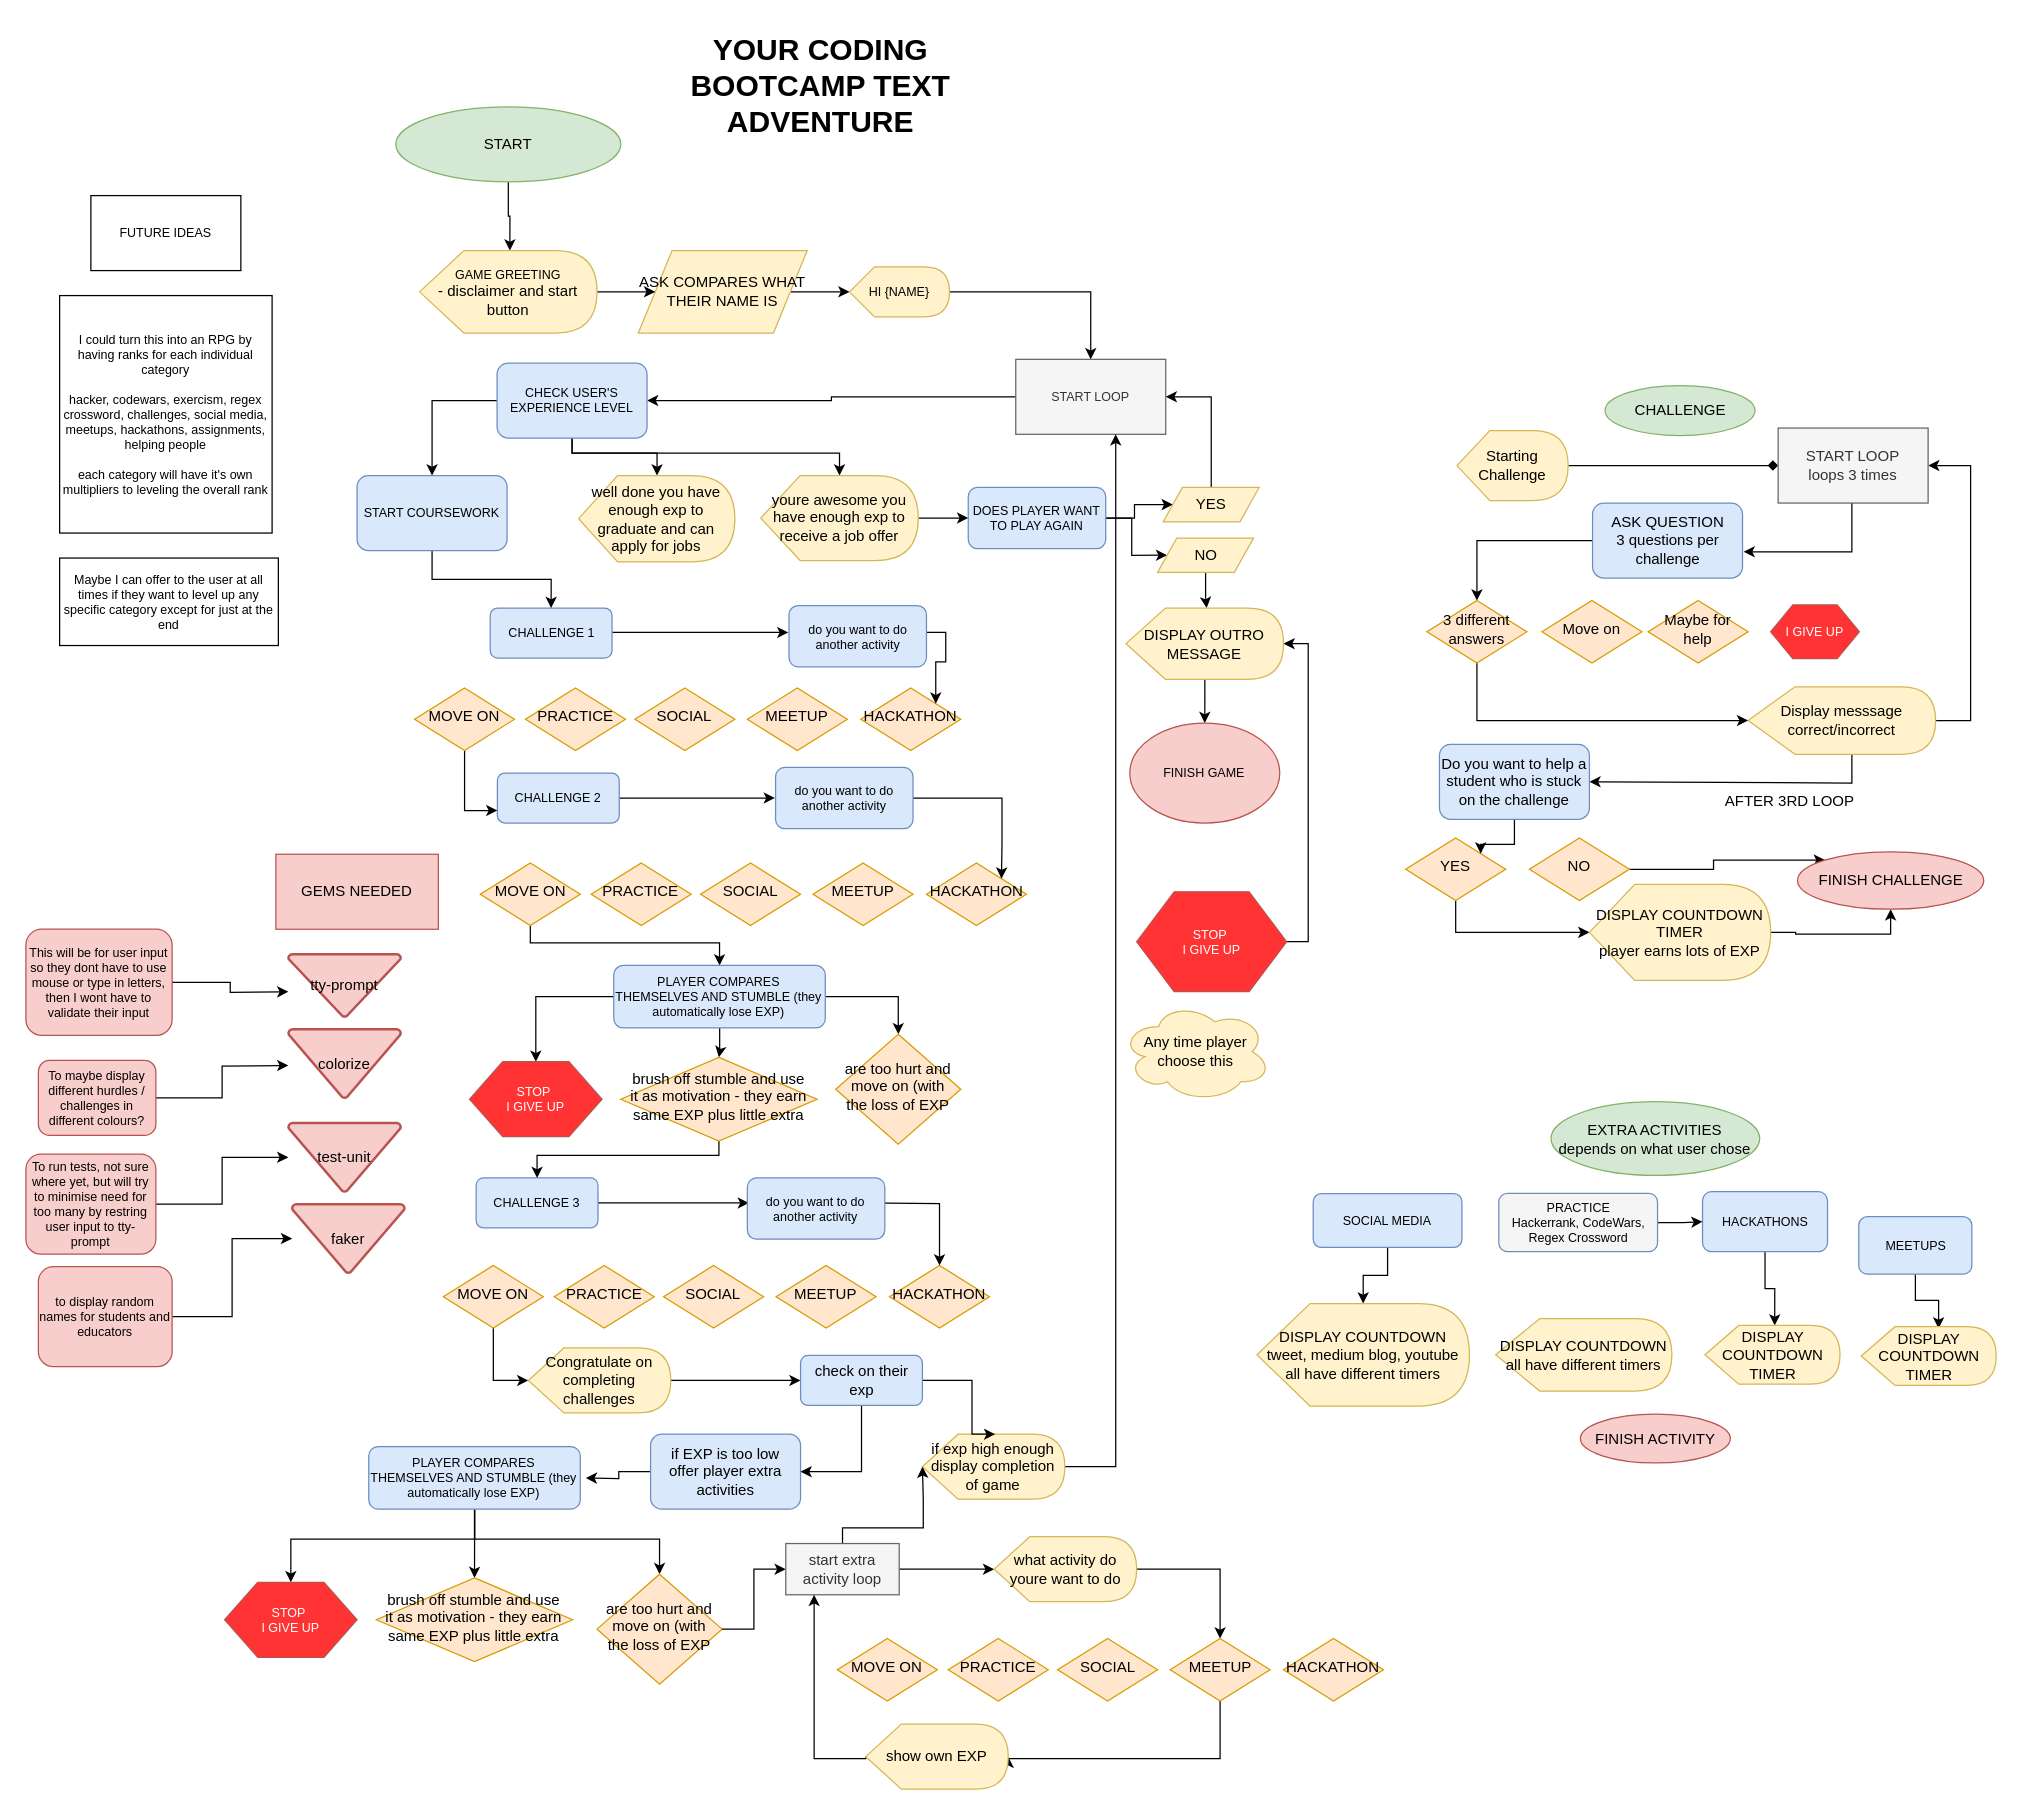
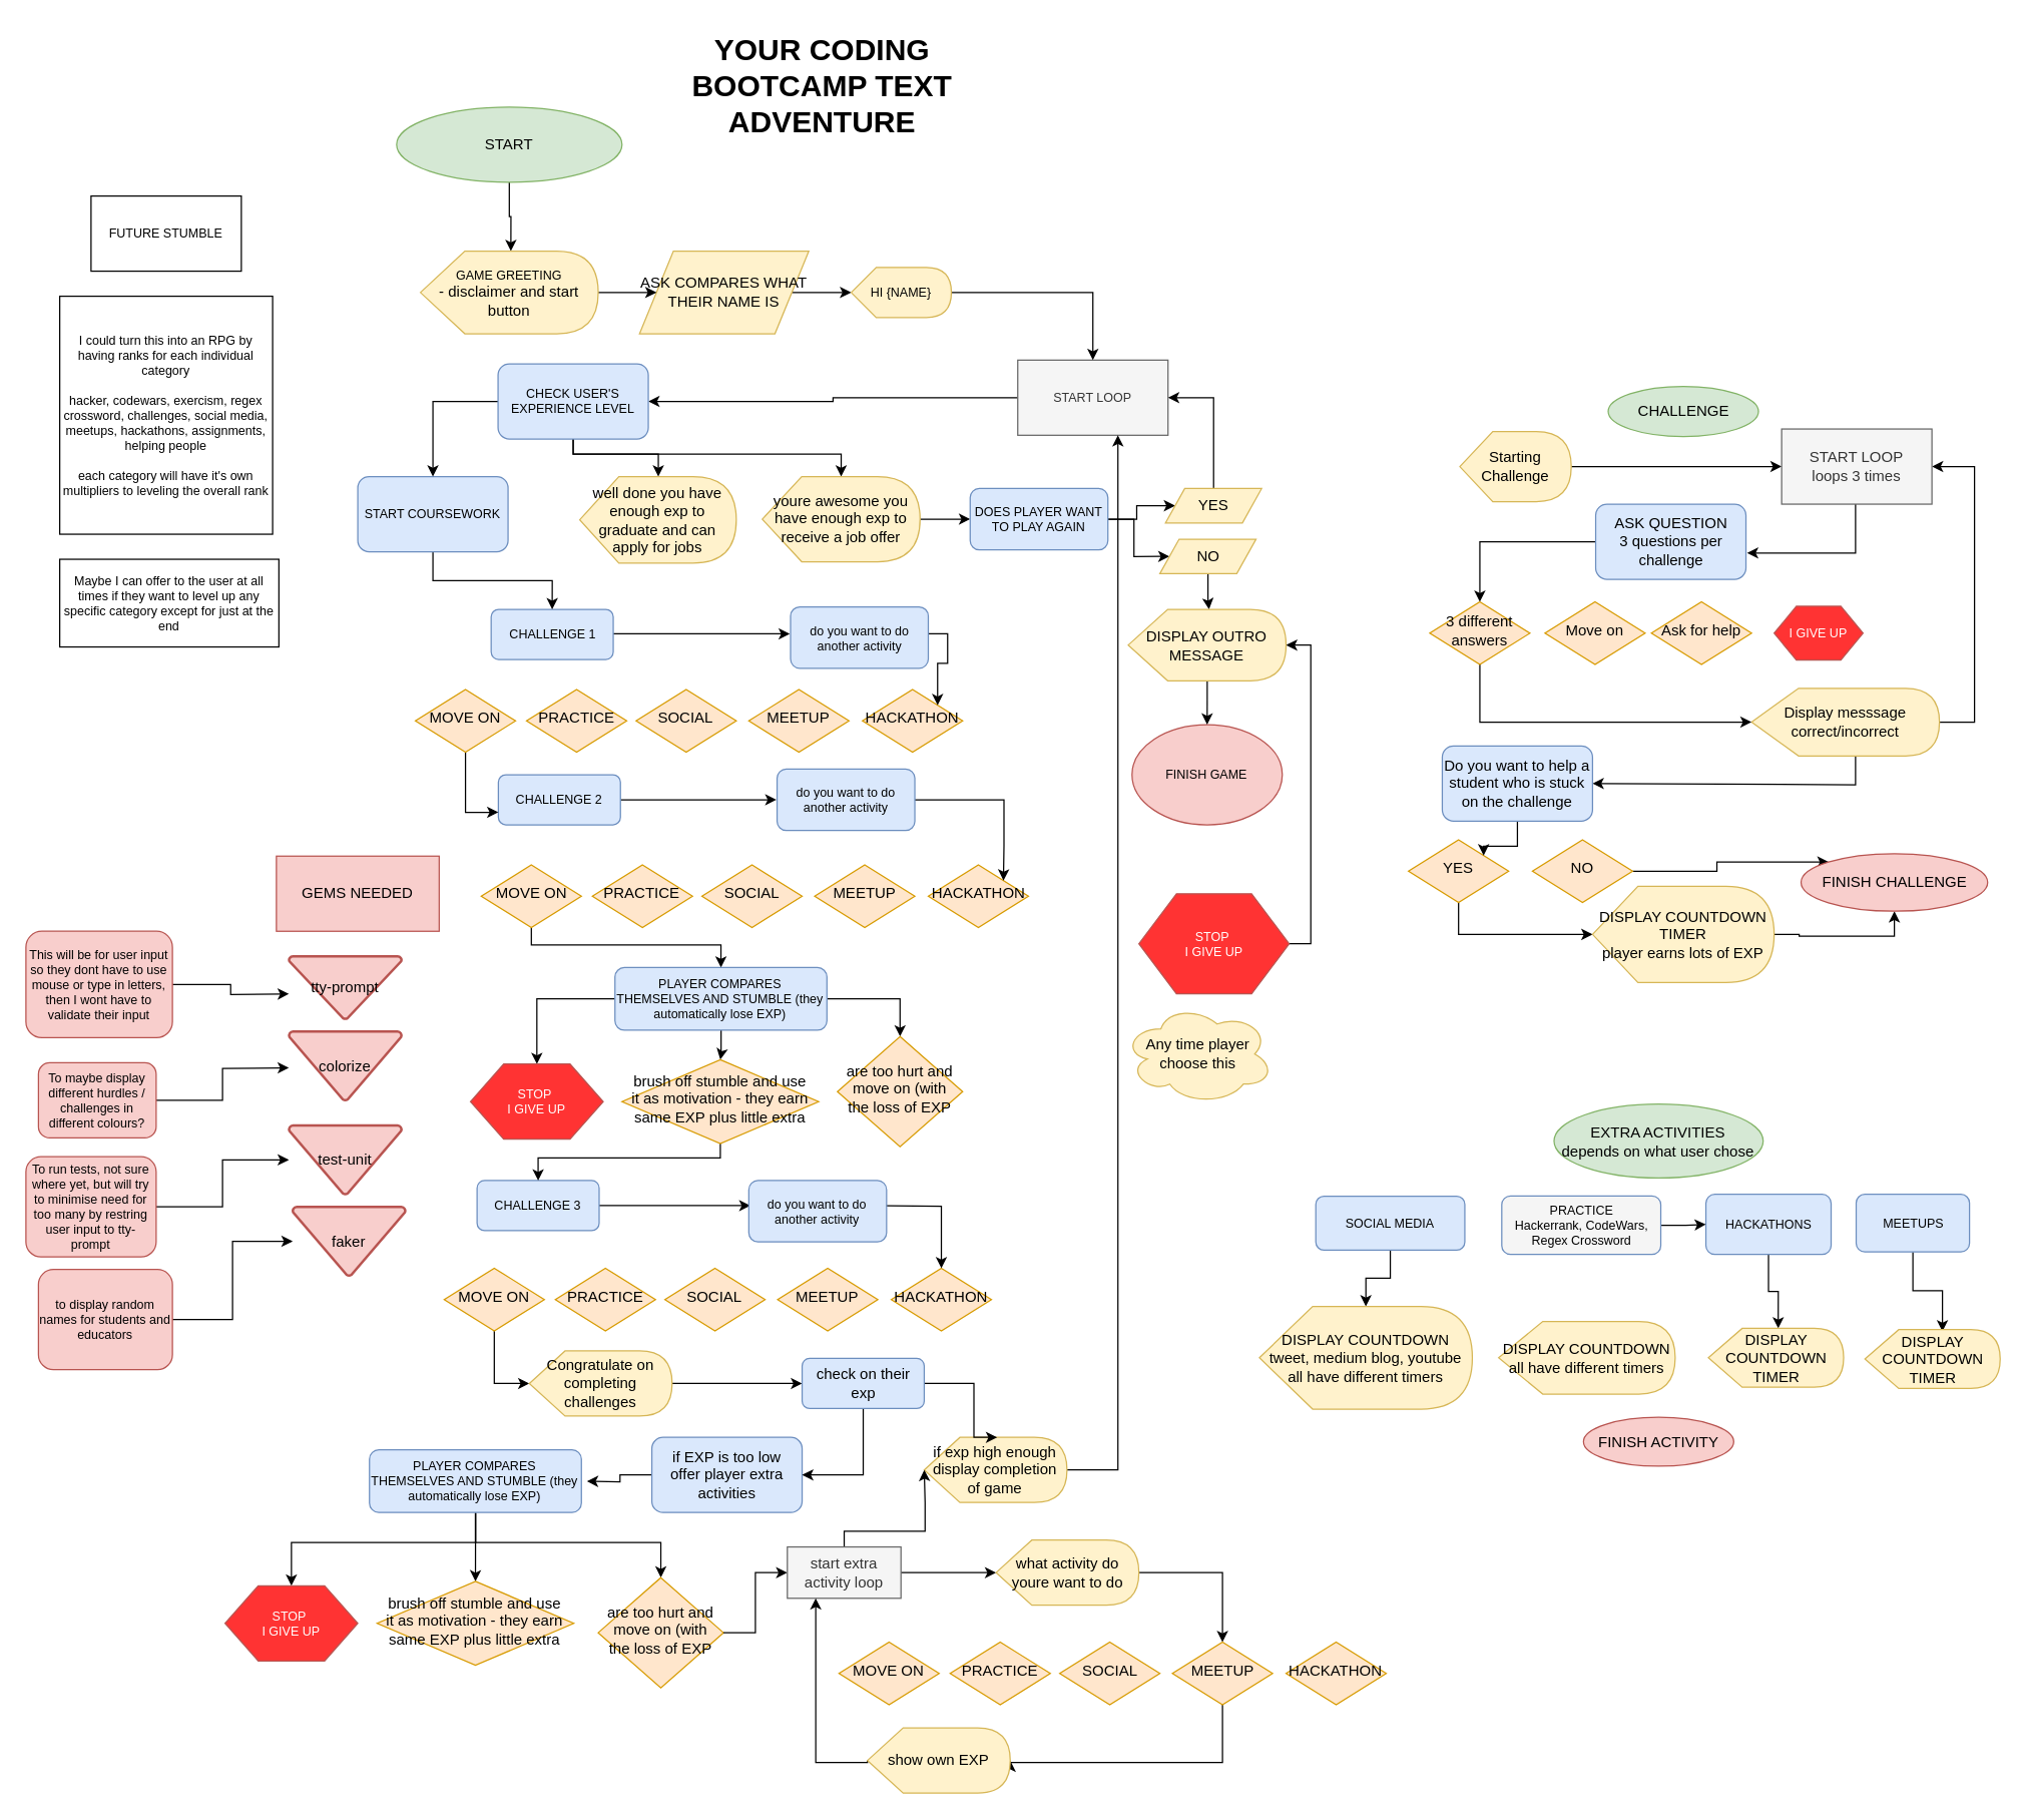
- <mxCell id="16" value="FUTURE IDEAS" style="rounded=0;whiteSpace=wrap;html=1;fontSize=10;align=center;" parent="1" vertex="1"><mxGeometry x="72" y="156" width="120" height="60" as="geometry" /></mxCell>
+ <mxCell id="16" value="FUTURE STUMBLE" style="rounded=0;whiteSpace=wrap;html=1;fontSize=10;align=center;" parent="1" vertex="1"><mxGeometry x="72" y="156" width="120" height="60" as="geometry" /></mxCell>
- <mxCell id="115" style="edgeStyle=orthogonalEdgeStyle;rounded=0;orthogonalLoop=1;jettySize=auto;html=1;entryX=0;entryY=0.5;entryDx=0;entryDy=0;endArrow=diamond;" edge="1" parent="1" source="116" target="128"><mxGeometry relative="1" as="geometry" /></mxCell>
+ <mxCell id="115" style="edgeStyle=orthogonalEdgeStyle;rounded=0;orthogonalLoop=1;jettySize=auto;html=1;entryX=0;entryY=0.5;entryDx=0;entryDy=0;" edge="1" parent="1" source="116" target="128"><mxGeometry relative="1" as="geometry" /></mxCell>
- <mxCell id="125" value="Maybe for help" style="rhombus;whiteSpace=wrap;html=1;shadow=0;fontFamily=Helvetica;fontSize=12;align=center;strokeWidth=1;spacing=6;spacingTop=-4;fillColor=#ffe6cc;strokeColor=#d79b00;" vertex="1" parent="1"><mxGeometry x="1318" y="480" width="80" height="50" as="geometry" /></mxCell>
+ <mxCell id="125" value="Ask for help" style="rhombus;whiteSpace=wrap;html=1;shadow=0;fontFamily=Helvetica;fontSize=12;align=center;strokeWidth=1;spacing=6;spacingTop=-4;fillColor=#ffe6cc;strokeColor=#d79b00;" vertex="1" parent="1"><mxGeometry x="1318" y="480" width="80" height="50" as="geometry" /></mxCell>
- <mxCell id="133" value="AFTER 3RD LOOP" style="text;html=1;strokeColor=none;fillColor=none;align=center;verticalAlign=middle;whiteSpace=wrap;rounded=0;" vertex="1" parent="1"><mxGeometry x="1367" y="631" width="128.5" height="20" as="geometry" /></mxCell>
- <mxCell id="20" value="MEETUPS" style="rounded=1;whiteSpace=wrap;html=1;fontSize=10;align=center;fillColor=#dae8fc;strokeColor=#6c8ebf;" parent="1" vertex="1"><mxGeometry x="1486.5" y="973" width="90.5" height="46" as="geometry" /></mxCell>
+ <mxCell id="20" value="MEETUPS" style="rounded=1;whiteSpace=wrap;html=1;fontSize=10;align=center;fillColor=#dae8fc;strokeColor=#6c8ebf;" parent="1" vertex="1"><mxGeometry x="1481.5" y="953" width="90.5" height="46" as="geometry" /></mxCell>
